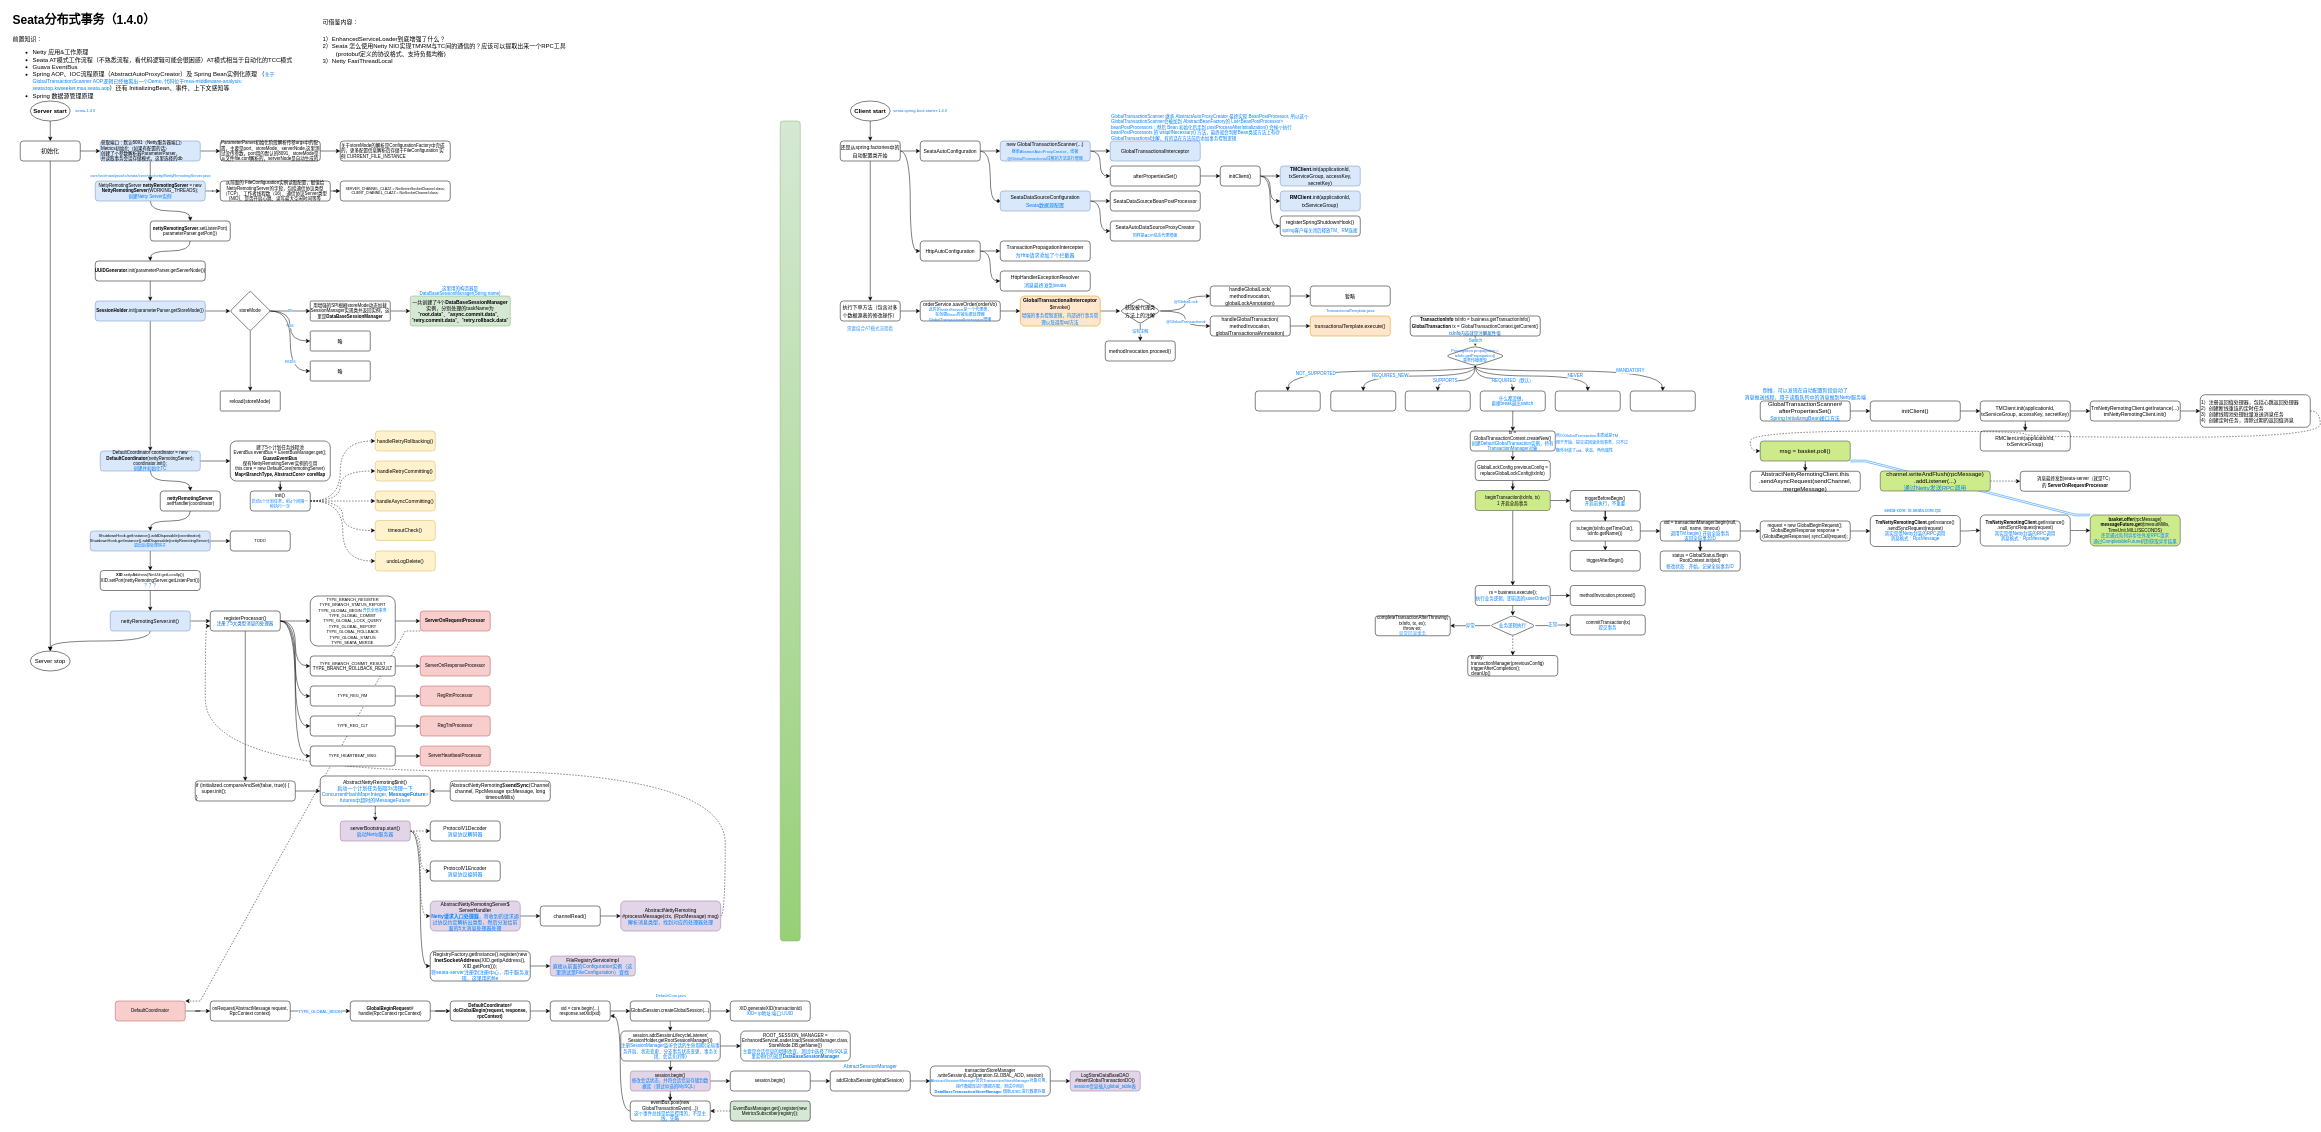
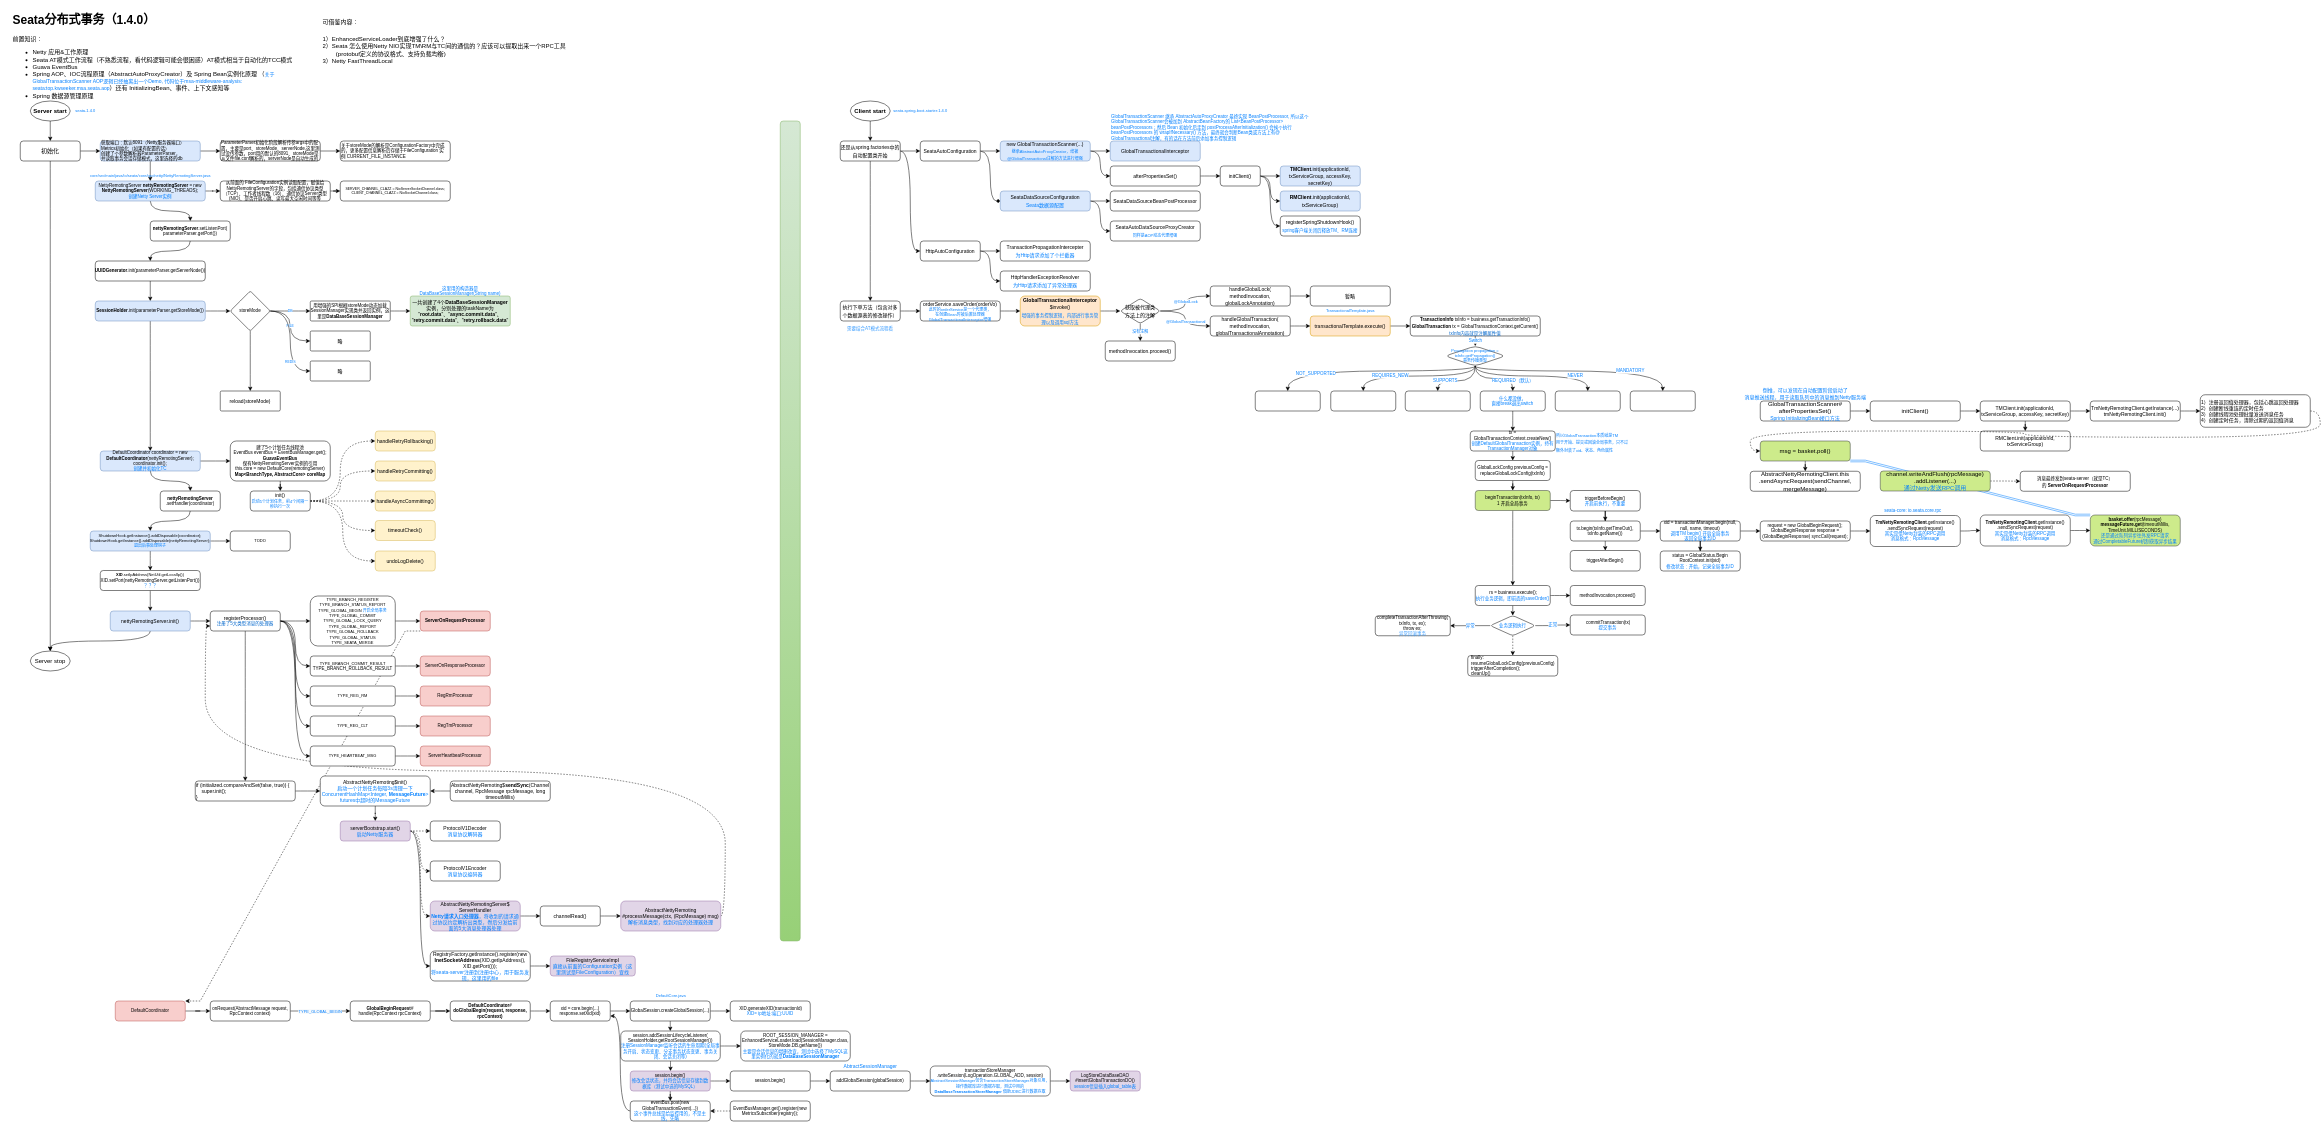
- <mxCell id="131" value="&lt;font style=&quot;font-size: 10px&quot;&gt;HttpHandlerExceptionResolver&lt;br&gt;&lt;font color=&quot;#007fff&quot;&gt;消息最终发到seata&lt;/font&gt;&lt;br&gt;&lt;/font&gt;" style="rounded=1;whiteSpace=wrap;html=1;" parent="1" vertex="1"><mxGeometry x="2000" y="541" width="180" height="40" as="geometry" /></mxCell>
+ <mxCell id="131" value="&lt;font style=&quot;font-size: 10px&quot;&gt;HttpHandlerExceptionResolver&lt;br&gt;&lt;font color=&quot;#007fff&quot;&gt;为Http请求添加了异常处理器&lt;/font&gt;&lt;br&gt;&lt;/font&gt;" style="rounded=1;whiteSpace=wrap;html=1;" parent="1" vertex="1"><mxGeometry x="2000" y="541" width="180" height="40" as="geometry" /></mxCell>
+ <mxCell id="163" value="" style="edgeStyle=orthogonalEdgeStyle;rounded=0;orthogonalLoop=1;jettySize=auto;html=1;fontSize=8;fontColor=#007FFF;" parent="1" source="164" target="168" edge="1"><mxGeometry relative="1" as="geometry" /></mxCell>
- <mxCell id="193" value="&lt;font color=&quot;#000000&quot;&gt;&amp;nbsp; finally:&lt;br&gt;&amp;nbsp; transactionManager(previousConfig)&lt;br&gt;&lt;div&gt;&amp;nbsp; triggerAfterCompletion();&lt;/div&gt;&lt;div&gt;&amp;nbsp; cleanUp()&lt;/div&gt;&lt;/font&gt;" style="whiteSpace=wrap;html=1;fontSize=9;fontColor=#007FFF;rounded=1;strokeColor=#000000;align=left;" parent="1" vertex="1"><mxGeometry x="2935" y="1310" width="180" height="41" as="geometry" /></mxCell>
+ <mxCell id="193" value="&lt;font color=&quot;#000000&quot;&gt;&amp;nbsp; finally:&lt;br&gt;&amp;nbsp; resumeGlobalLockConfig(previousConfig)&lt;br&gt;&lt;div&gt;&amp;nbsp; triggerAfterCompletion();&lt;/div&gt;&lt;div&gt;&amp;nbsp; cleanUp()&lt;/div&gt;&lt;/font&gt;" style="whiteSpace=wrap;html=1;fontSize=9;fontColor=#007FFF;rounded=1;strokeColor=#000000;align=left;" parent="1" vertex="1"><mxGeometry x="2935" y="1310" width="180" height="41" as="geometry" /></mxCell>
- <mxCell id="278" value="EventBusManager.get().register(new MetricsSubscriber(registry));&lt;br&gt;&lt;div&gt;&lt;/div&gt;" style="rounded=1;whiteSpace=wrap;html=1;fontSize=9;align=center;fillColor=#d5e8d4;" vertex="1" parent="1"><mxGeometry x="1460" y="2201" width="160" height="40" as="geometry" /></mxCell>
+ <mxCell id="278" value="EventBusManager.get().register(new MetricsSubscriber(registry));&lt;br&gt;&lt;div&gt;&lt;/div&gt;" style="rounded=1;whiteSpace=wrap;html=1;fontSize=9;align=center;" vertex="1" parent="1"><mxGeometry x="1460" y="2201" width="160" height="40" as="geometry" /></mxCell>
